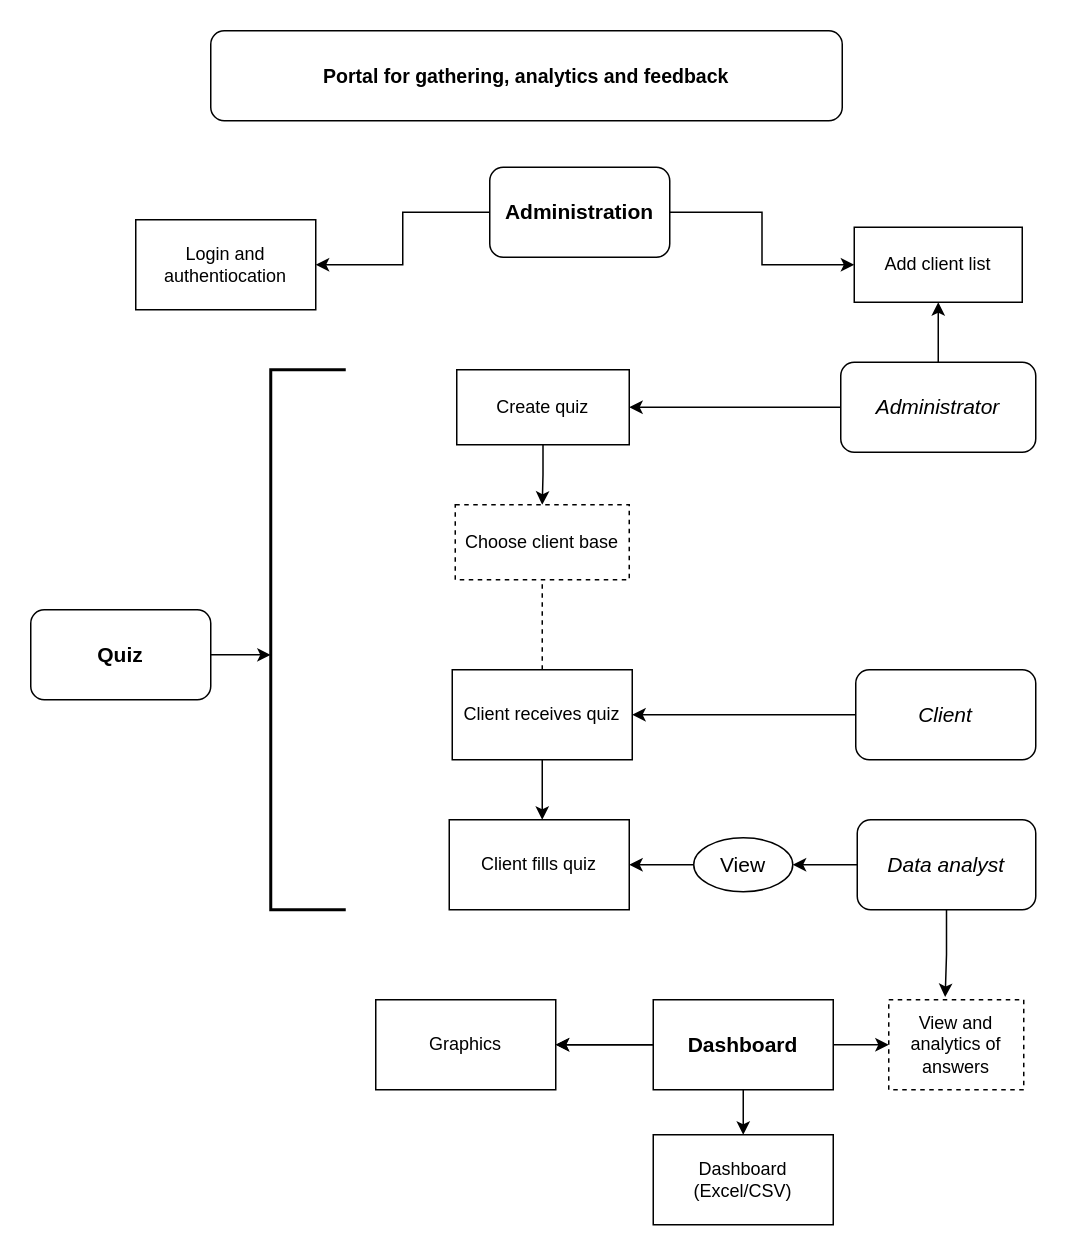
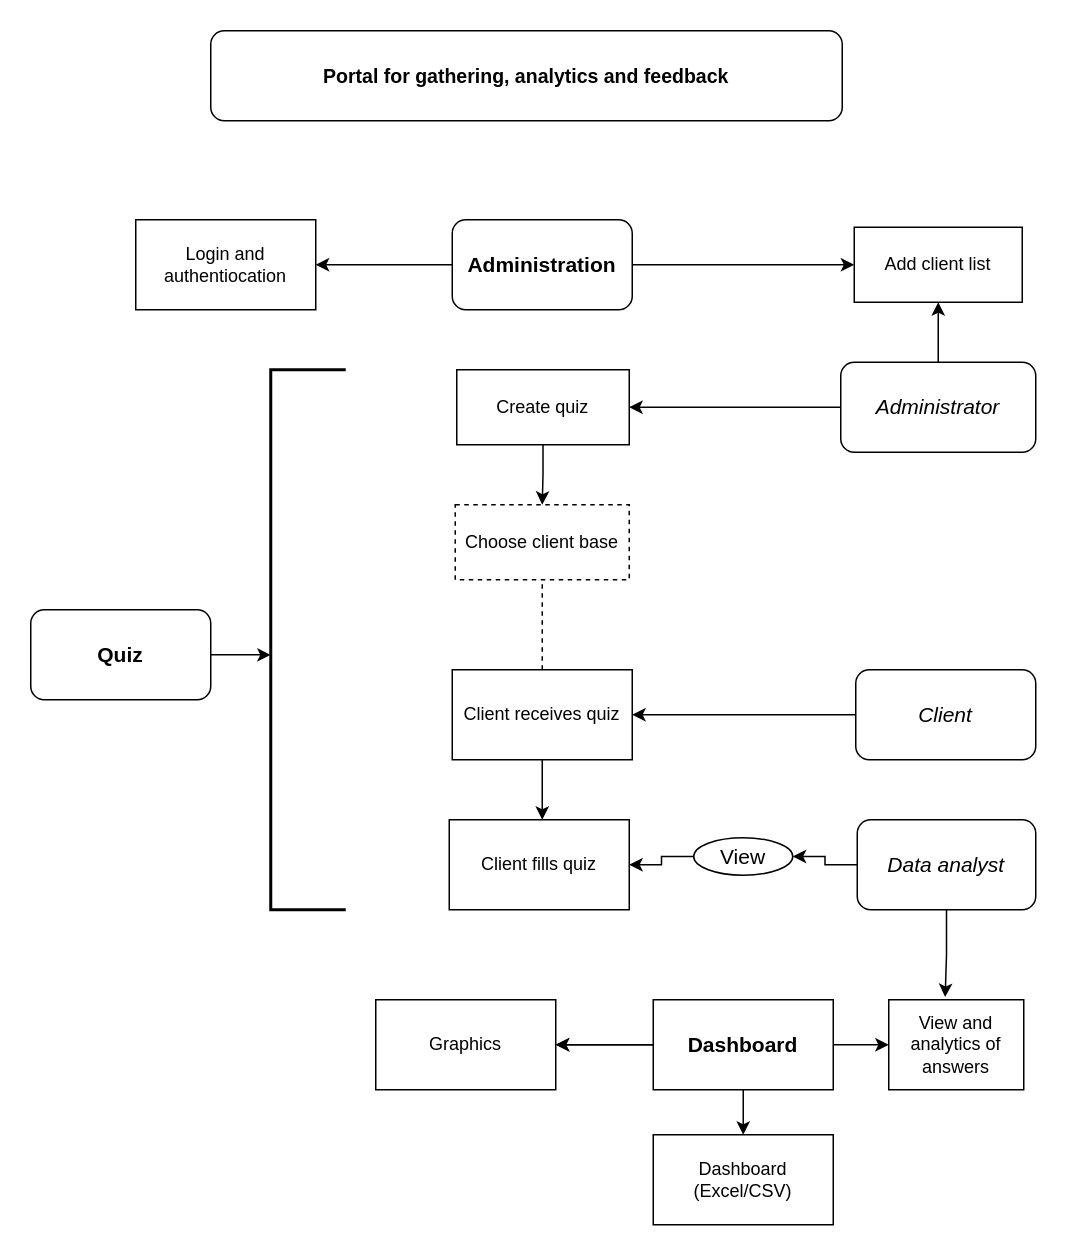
- <mxCell id="20" value="&lt;font style=&quot;font-size: 14px&quot;&gt;&lt;b&gt;Administration&lt;/b&gt;&lt;/font&gt;" style="rounded=1;whiteSpace=wrap;html=1;fontStyle=0;fontFamily=Helvetica;" vertex="1" parent="1"><mxGeometry x="326" y="111" width="120" height="60" as="geometry" /></mxCell>
+ <mxCell id="20" value="&lt;font style=&quot;font-size: 14px&quot;&gt;&lt;b&gt;Administration&lt;/b&gt;&lt;/font&gt;" style="rounded=1;whiteSpace=wrap;html=1;fontStyle=0;fontFamily=Helvetica;" vertex="1" parent="1"><mxGeometry x="301" y="146" width="120" height="60" as="geometry" /></mxCell>
- <mxCell id="35" value="View" style="ellipse;whiteSpace=wrap;html=1;fontFamily=Helvetica;fontSize=14;" vertex="1" parent="1"><mxGeometry x="462" y="558" width="66" height="36" as="geometry" /></mxCell>
+ <mxCell id="35" value="View" style="ellipse;whiteSpace=wrap;html=1;fontFamily=Helvetica;fontSize=14;" vertex="1" parent="1"><mxGeometry x="462" y="558" width="66" height="25" as="geometry" /></mxCell>
- <mxCell id="31" value="View and analytics of answers" style="rounded=0;whiteSpace=wrap;html=1;fontStyle=0;fontFamily=Helvetica;dashed=1;" vertex="1" parent="1"><mxGeometry x="592" y="666" width="90" height="60" as="geometry" /></mxCell>
+ <mxCell id="31" value="View and analytics of answers" style="rounded=0;whiteSpace=wrap;html=1;fontStyle=0;fontFamily=Helvetica;" vertex="1" parent="1"><mxGeometry x="592" y="666" width="90" height="60" as="geometry" /></mxCell>
